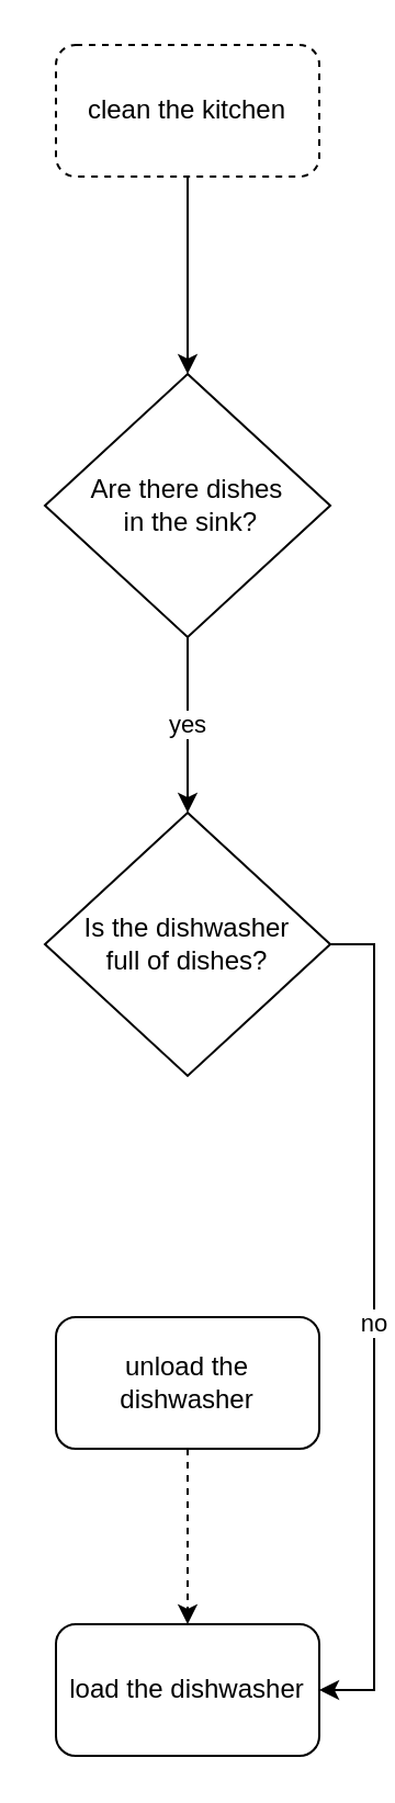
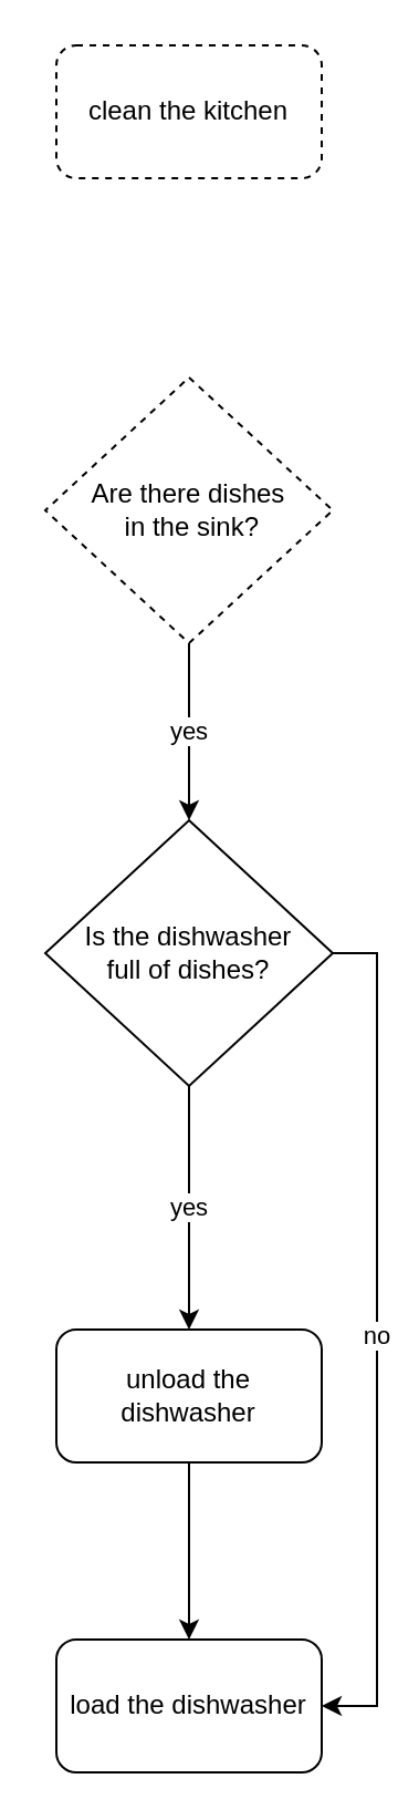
- <mxCell id="10" value="" style="edgeStyle=orthogonalEdgeStyle;rounded=0;orthogonalLoop=1;jettySize=auto;html=1;" edge="1" parent="1" source="11" target="3"><mxGeometry relative="1" as="geometry" /></mxCell>
- <mxCell id="3" value="Are there dishes&lt;br&gt;&amp;nbsp;in the sink?" style="rhombus;whiteSpace=wrap;html=1;" vertex="1" parent="1"><mxGeometry x="20" y="170" width="130" height="120" as="geometry" /></mxCell>
+ <mxCell id="3" value="Are there dishes&lt;br&gt;&amp;nbsp;in the sink?" style="rhombus;whiteSpace=wrap;html=1;dashed=1;" vertex="1" parent="1"><mxGeometry x="20" y="170" width="130" height="120" as="geometry" /></mxCell>
+ <mxCell id="4" value="yes" style="edgeStyle=orthogonalEdgeStyle;rounded=0;orthogonalLoop=1;jettySize=auto;html=1;" edge="1" parent="1" source="6" target="8"><mxGeometry relative="1" as="geometry" /></mxCell>
- <mxCell id="7" value="" style="edgeStyle=orthogonalEdgeStyle;rounded=0;orthogonalLoop=1;jettySize=auto;html=1;dashed=1;" edge="1" parent="1" source="8" target="9"><mxGeometry relative="1" as="geometry" /></mxCell>
+ <mxCell id="7" value="" style="edgeStyle=orthogonalEdgeStyle;rounded=0;orthogonalLoop=1;jettySize=auto;html=1;" edge="1" parent="1" source="8" target="9"><mxGeometry relative="1" as="geometry" /></mxCell>
